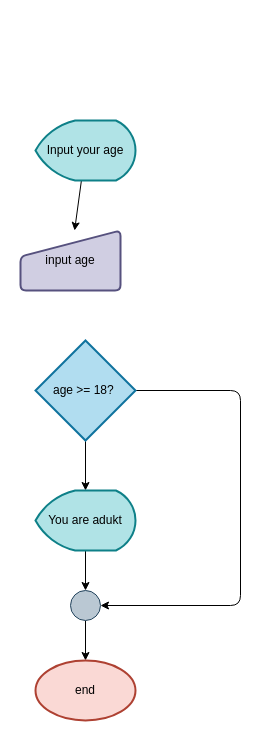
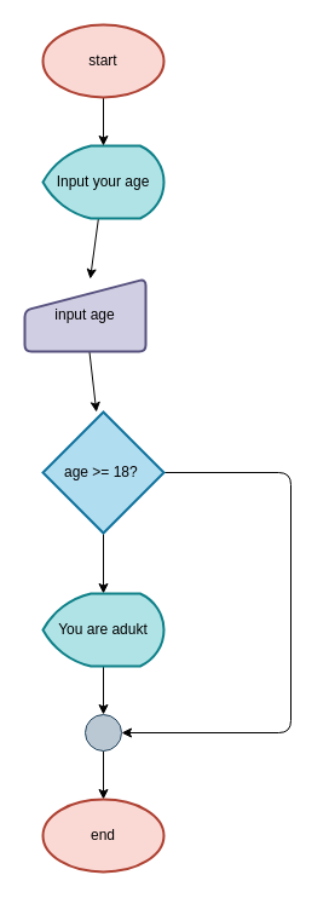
+ <mxCell id="15" value="start" style="strokeWidth=2;html=1;shape=mxgraph.flowchart.start_1;whiteSpace=wrap;fillColor=#fad9d5;strokeColor=#ae4132;fontColor=#000000;" vertex="1" parent="1"><mxGeometry x="35" y="20" width="100" height="60" as="geometry" /></mxCell>
+ <mxCell id="14" value="" style="edgeStyle=none;html=1;fontColor=#000000;" edge="1" parent="1" source="15" target="3"><mxGeometry relative="1" as="geometry" /></mxCell>
+ <mxCell id="4" value="" style="edgeStyle=none;html=1;fontColor=#000000;" edge="1" parent="1" source="5" target="8"><mxGeometry relative="1" as="geometry" /></mxCell>
